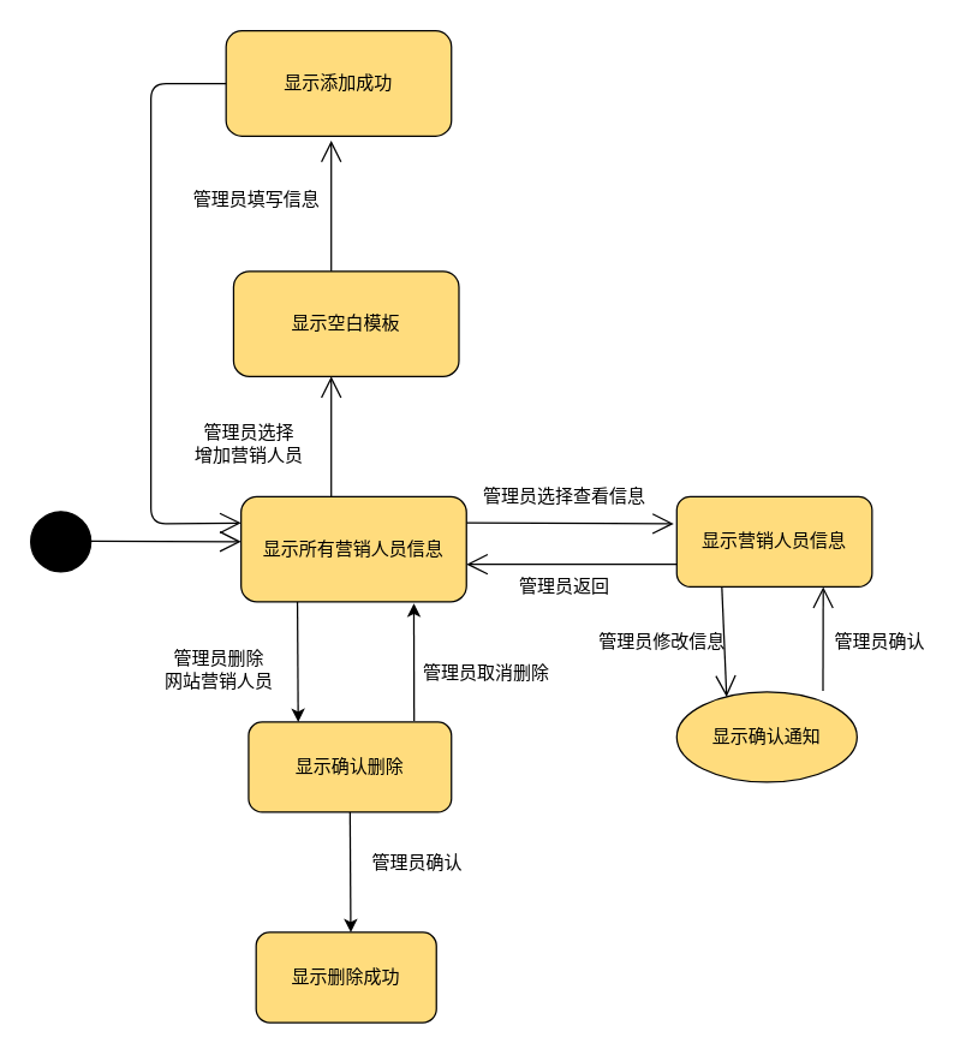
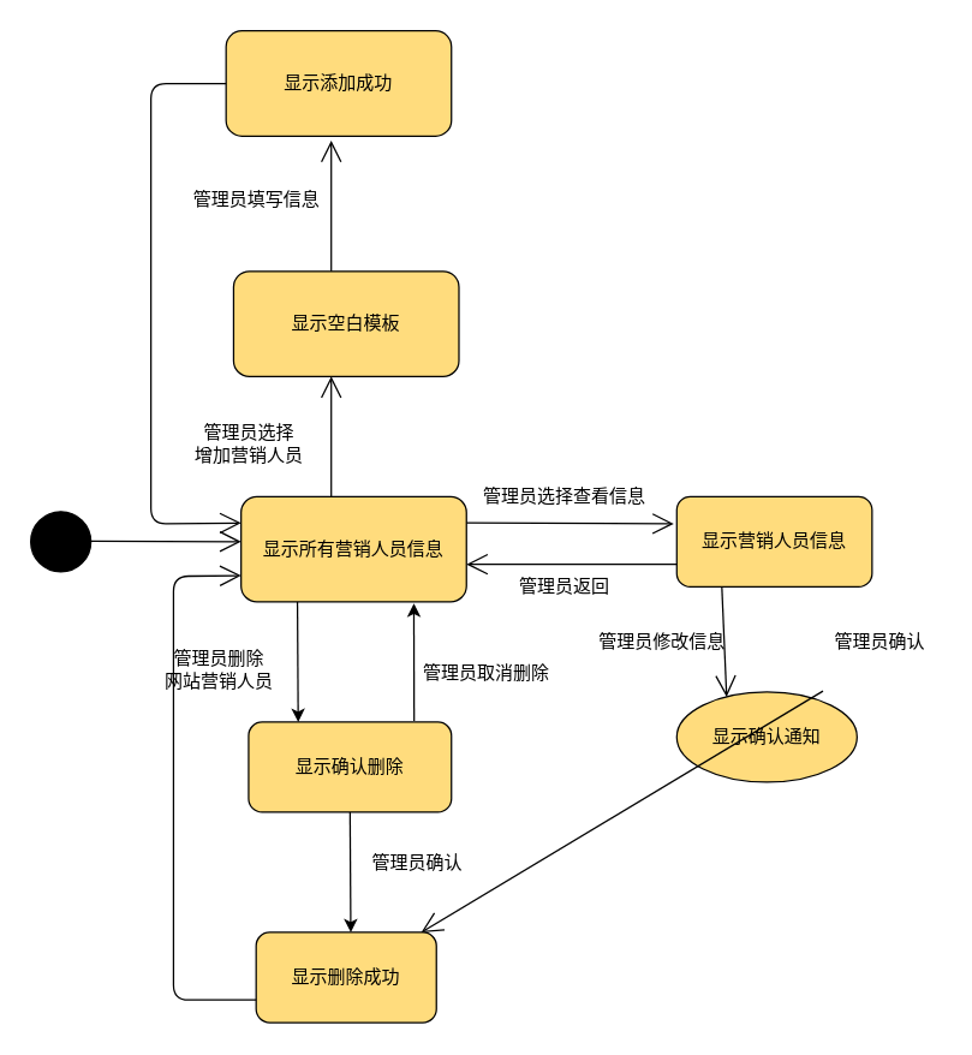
- <mxCell id="9" value="" style="endArrow=open;endFill=1;endSize=12;html=1;entryX=0.75;entryY=1;entryDx=0;entryDy=0;exitX=0.811;exitY=-0.011;exitDx=0;exitDy=0;exitPerimeter=0;" parent="1" source="5" target="4" edge="1"><mxGeometry width="160" relative="1" as="geometry"><mxPoint x="540" y="450" as="sourcePoint" /><mxPoint x="450" y="370" as="targetPoint" /></mxGeometry></mxCell>
+ <mxCell id="9" value="" style="endArrow=open;endFill=1;endSize=12;html=1;exitX=0.811;exitY=-0.011;exitDx=0;exitDy=0;exitPerimeter=0;" parent="1" source="5" target="28" edge="1"><mxGeometry width="160" relative="1" as="geometry"><mxPoint x="540" y="450" as="sourcePoint" /><mxPoint x="450" y="370" as="targetPoint" /></mxGeometry></mxCell>
+ <mxCell id="30" value="" style="endArrow=open;endFill=1;endSize=12;html=1;exitX=0;exitY=0.75;exitDx=0;exitDy=0;entryX=0;entryY=0.75;entryDx=0;entryDy=0;" edge="1" parent="1" source="28" target="3"><mxGeometry width="160" relative="1" as="geometry"><mxPoint x="165" y="810" as="sourcePoint" /><mxPoint x="175" y="1102.5" as="targetPoint" /><Array as="points"><mxPoint x="115" y="665" /><mxPoint x="115" y="383" /></Array></mxGeometry></mxCell>
